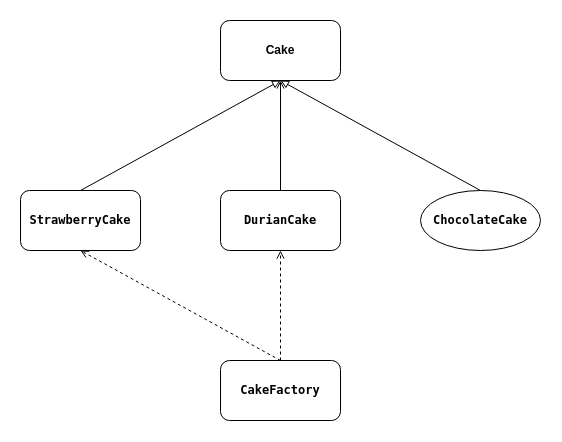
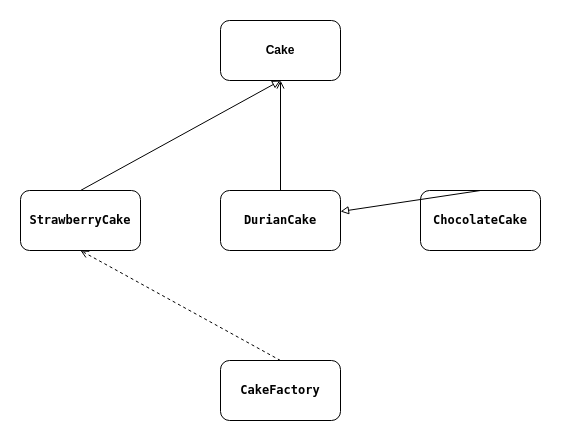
- <mxCell id="9" value="" style="endArrow=block;html=1;exitX=0.5;exitY=0;exitDx=0;exitDy=0;entryX=0.5;entryY=1;entryDx=0;entryDy=0;endFill=0;fontStyle=1" edge="1" parent="1" source="5" target="6"><mxGeometry width="50" height="50" relative="1" as="geometry"><mxPoint x="600" y="160" as="sourcePoint" /><mxPoint x="800" y="70" as="targetPoint" /></mxGeometry></mxCell>
+ <mxCell id="9" value="" style="endArrow=block;html=1;exitX=0.5;exitY=0;exitDx=0;exitDy=0;endFill=0;fontStyle=1;" edge="1" parent="1" source="5" target="4"><mxGeometry width="50" height="50" relative="1" as="geometry"><mxPoint x="600" y="160" as="sourcePoint" /><mxPoint x="800" y="70" as="targetPoint" /></mxGeometry></mxCell>
- <mxCell id="5" value="&lt;pre&gt;ChocolateCake&lt;/pre&gt;" style="ellipse;whiteSpace=wrap;html=1;fontStyle=1;" vertex="1" parent="1"><mxGeometry x="420" y="190" width="120" height="60" as="geometry" /></mxCell>
+ <mxCell id="5" value="&lt;pre&gt;ChocolateCake&lt;/pre&gt;" style="rounded=1;whiteSpace=wrap;html=1;fontStyle=1" vertex="1" parent="1"><mxGeometry x="420" y="190" width="120" height="60" as="geometry" /></mxCell>
- <mxCell id="11" value="" style="endArrow=open;dashed=1;html=1;exitX=0.5;exitY=0;exitDx=0;exitDy=0;entryX=0.5;entryY=1;entryDx=0;entryDy=0;endFill=0;fontStyle=1" edge="1" parent="1" source="2" target="4"><mxGeometry width="50" height="50" relative="1" as="geometry"><mxPoint x="680" y="370" as="sourcePoint" /><mxPoint x="470" y="260" as="targetPoint" /></mxGeometry></mxCell>
